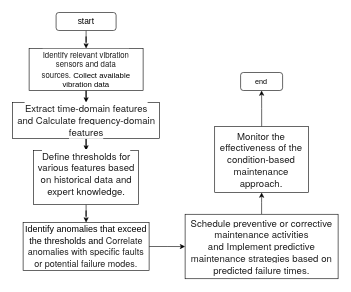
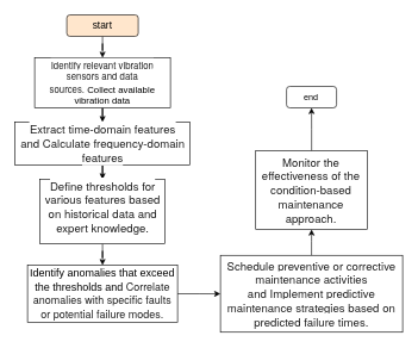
- <mxCell id="3" value="&lt;div style=&quot;text-align: justify; font-size: 14px;&quot;&gt;&lt;span style=&quot;background-color: initial; font-size: 14px;&quot;&gt;start&lt;/span&gt;&lt;/div&gt;" style="rounded=1;whiteSpace=wrap;html=1;fontSize=14;" vertex="1" parent="1"><mxGeometry x="93" width="100" height="30" as="geometry" y="20" /></mxCell>
+ <mxCell id="3" value="&lt;div style=&quot;text-align: justify; font-size: 14px;&quot;&gt;&lt;span style=&quot;background-color: initial; font-size: 14px;&quot;&gt;start&lt;/span&gt;&lt;/div&gt;" style="rounded=1;whiteSpace=wrap;html=1;fontSize=14;fillColor=#ffe6cc;" vertex="1" parent="1"><mxGeometry x="93" width="100" height="30" as="geometry" y="20" /></mxCell>
